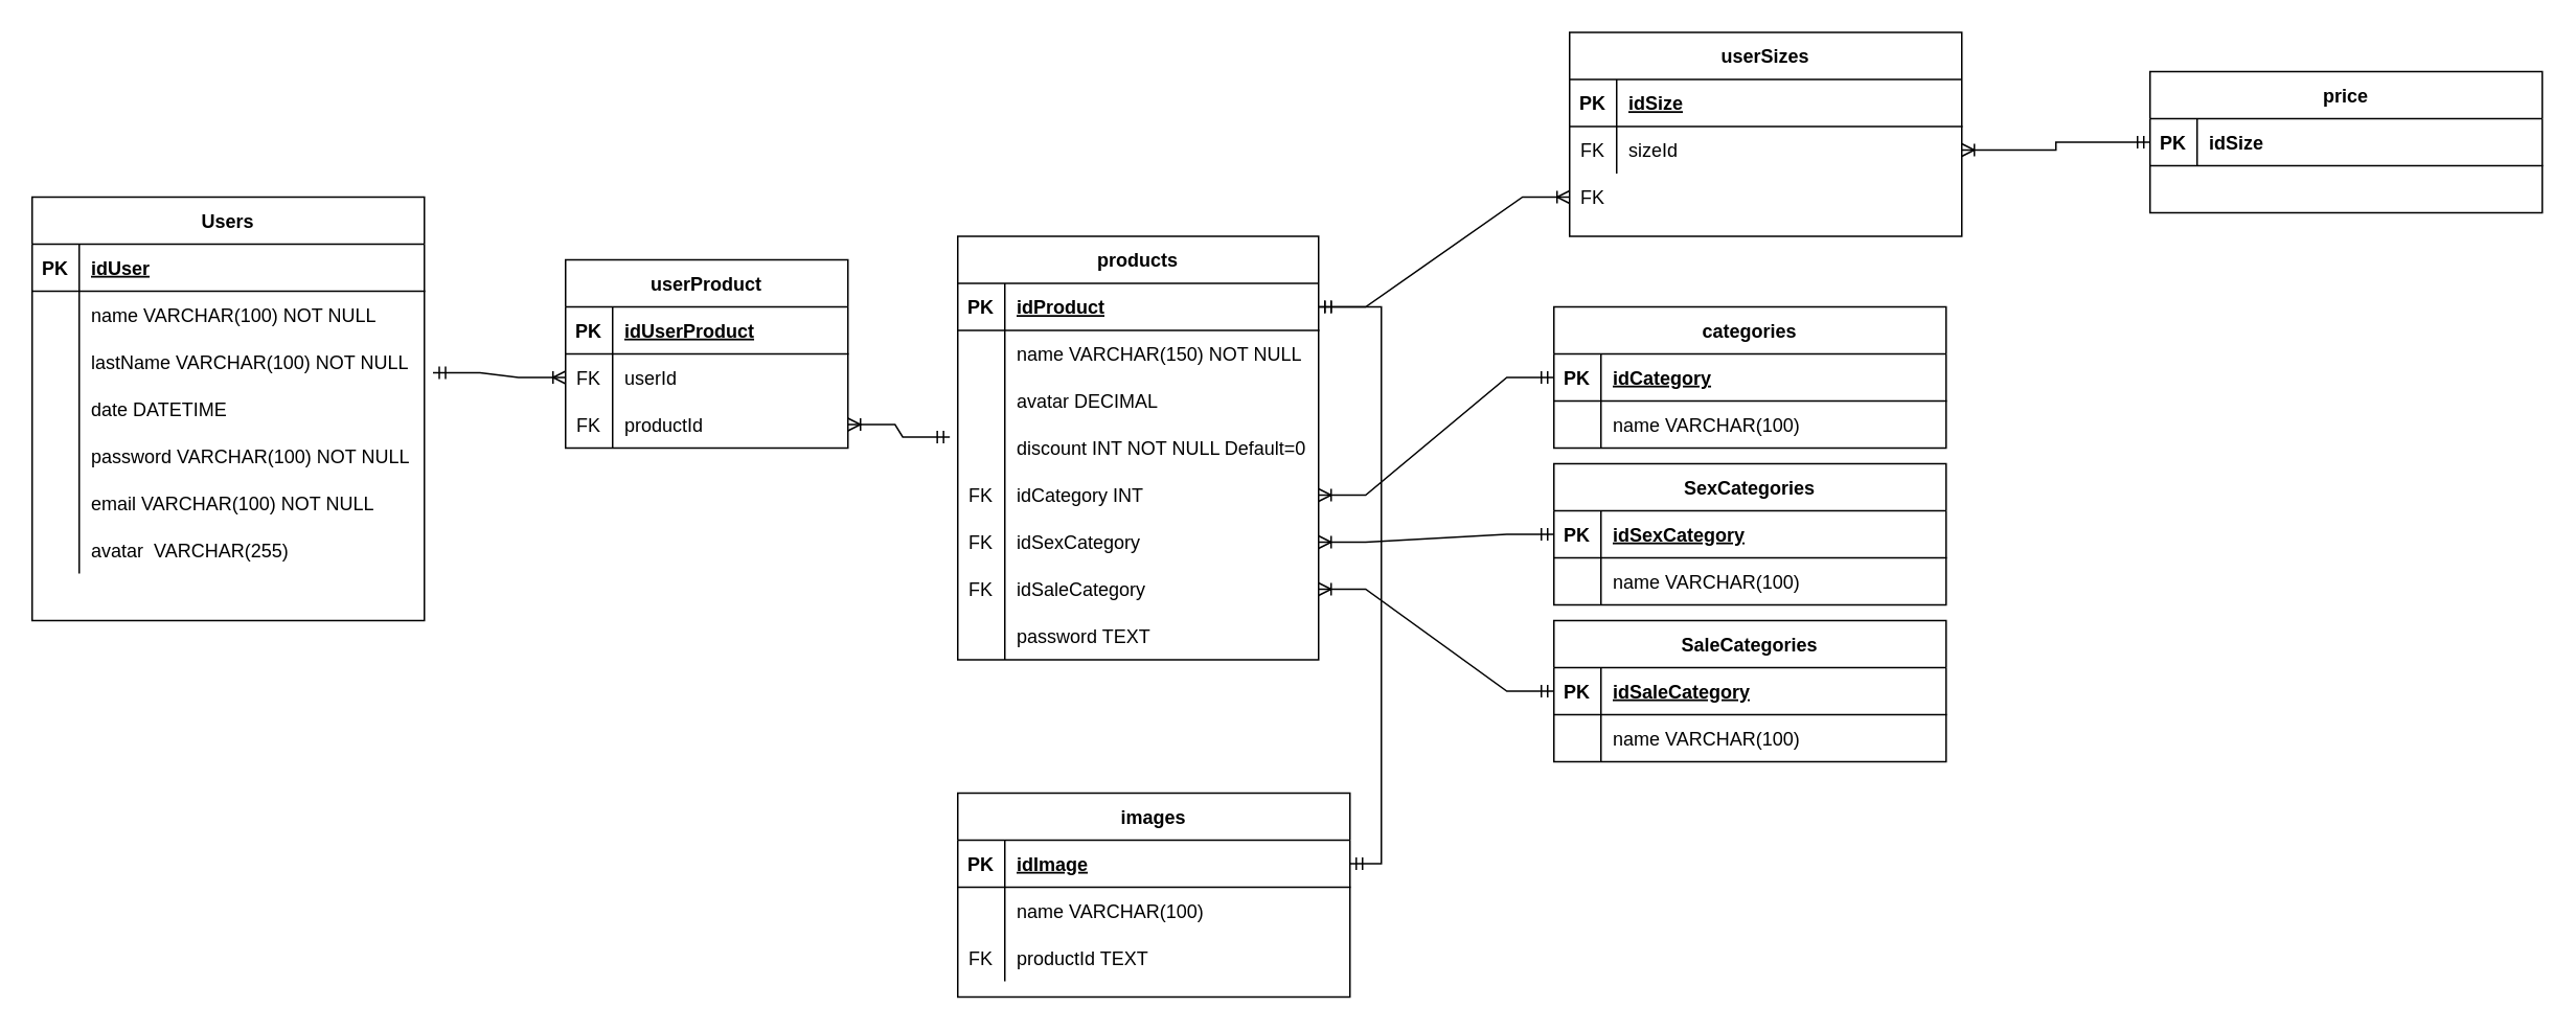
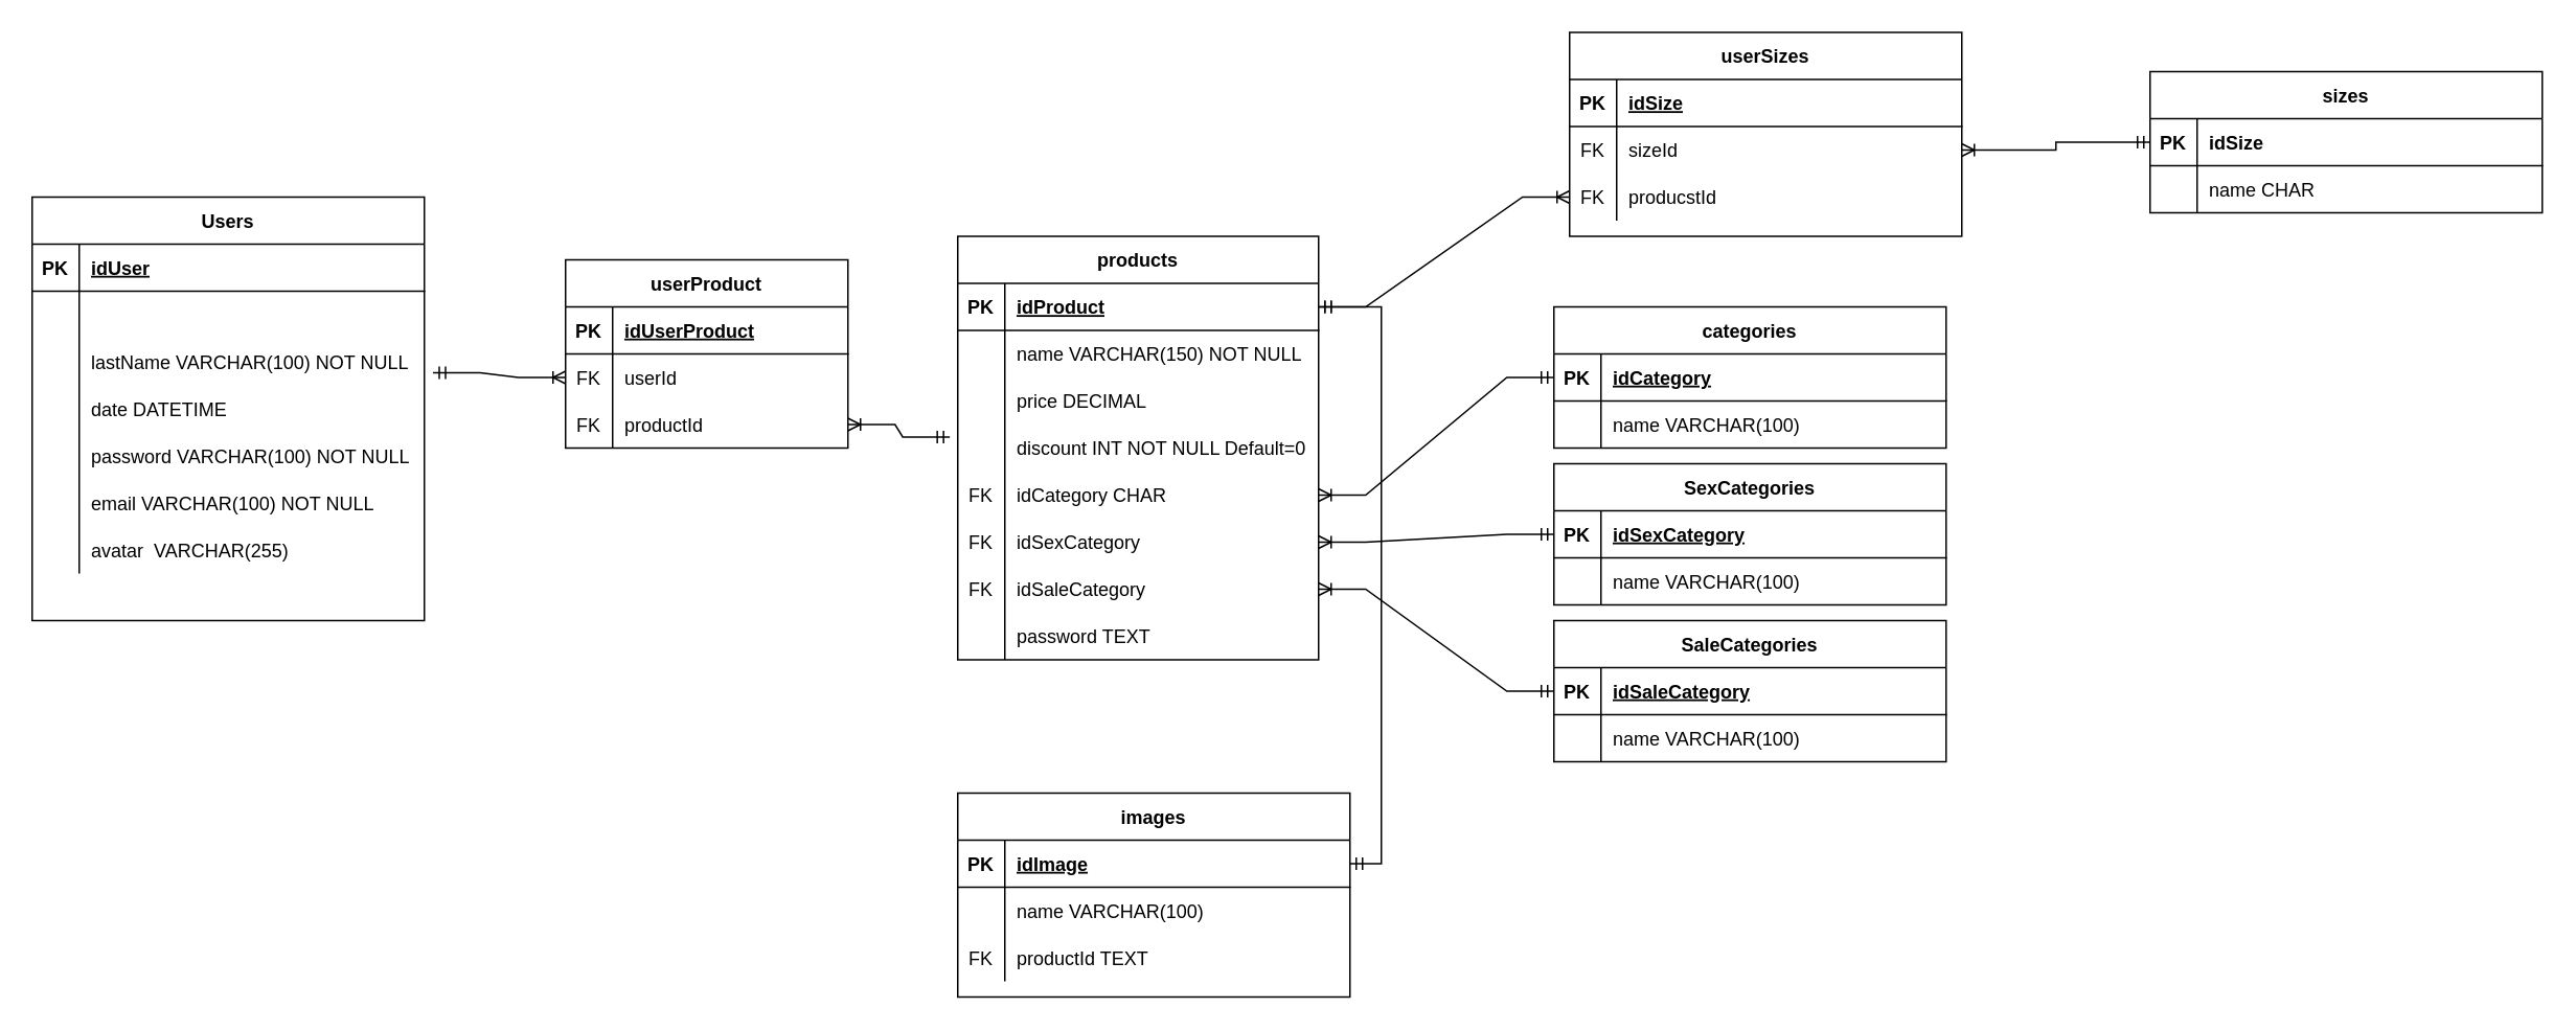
- <mxCell id="64" value="price" style="shape=table;startSize=30;container=1;collapsible=1;childLayout=tableLayout;fixedRows=1;rowLines=0;fontStyle=1;align=center;resizeLast=1;" parent="1" vertex="1"><mxGeometry x="1370" y="45" width="250" height="90" as="geometry" /></mxCell>
+ <mxCell id="64" value="sizes" style="shape=table;startSize=30;container=1;collapsible=1;childLayout=tableLayout;fixedRows=1;rowLines=0;fontStyle=1;align=center;resizeLast=1;" parent="1" vertex="1"><mxGeometry x="1370" y="45" width="250" height="90" as="geometry" /></mxCell>
+ <mxCell id="70" value="name CHAR" style="shape=partialRectangle;overflow=hidden;connectable=0;fillColor=none;top=0;left=0;bottom=0;right=0;align=left;spacingLeft=6;" parent="68" vertex="1"><mxGeometry x="30" width="220" height="30" as="geometry"><mxRectangle width="220" height="30" as="alternateBounds" /></mxGeometry></mxCell>
+ <mxCell id="91" value="producstId" style="shape=partialRectangle;overflow=hidden;connectable=0;fillColor=none;top=0;left=0;bottom=0;right=0;align=left;spacingLeft=6;" parent="89" vertex="1"><mxGeometry x="30" width="220" height="30" as="geometry"><mxRectangle width="220" height="30" as="alternateBounds" /></mxGeometry></mxCell>
- <mxCell id="8" value="name VARCHAR(100) NOT NULL" style="shape=partialRectangle;overflow=hidden;connectable=0;fillColor=none;top=0;left=0;bottom=0;right=0;align=left;spacingLeft=6;" parent="6" vertex="1"><mxGeometry x="30" width="220" height="30" as="geometry"><mxRectangle width="220" height="30" as="alternateBounds" /></mxGeometry></mxCell>
- <mxCell id="35" value="avatar DECIMAL" style="shape=partialRectangle;connectable=0;fillColor=none;top=0;left=0;bottom=0;right=0;align=left;spacingLeft=6;overflow=hidden;" parent="33" vertex="1"><mxGeometry x="30" width="200" height="30" as="geometry"><mxRectangle width="200" height="30" as="alternateBounds" /></mxGeometry></mxCell>
+ <mxCell id="35" value="price DECIMAL" style="shape=partialRectangle;connectable=0;fillColor=none;top=0;left=0;bottom=0;right=0;align=left;spacingLeft=6;overflow=hidden;" parent="33" vertex="1"><mxGeometry x="30" width="200" height="30" as="geometry"><mxRectangle width="200" height="30" as="alternateBounds" /></mxGeometry></mxCell>
- <mxCell id="41" value="idCategory INT" style="shape=partialRectangle;connectable=0;fillColor=none;top=0;left=0;bottom=0;right=0;align=left;spacingLeft=6;overflow=hidden;" parent="39" vertex="1"><mxGeometry x="30" width="200" height="30" as="geometry"><mxRectangle width="200" height="30" as="alternateBounds" /></mxGeometry></mxCell>
+ <mxCell id="41" value="idCategory CHAR" style="shape=partialRectangle;connectable=0;fillColor=none;top=0;left=0;bottom=0;right=0;align=left;spacingLeft=6;overflow=hidden;" parent="39" vertex="1"><mxGeometry x="30" width="200" height="30" as="geometry"><mxRectangle width="200" height="30" as="alternateBounds" /></mxGeometry></mxCell>
